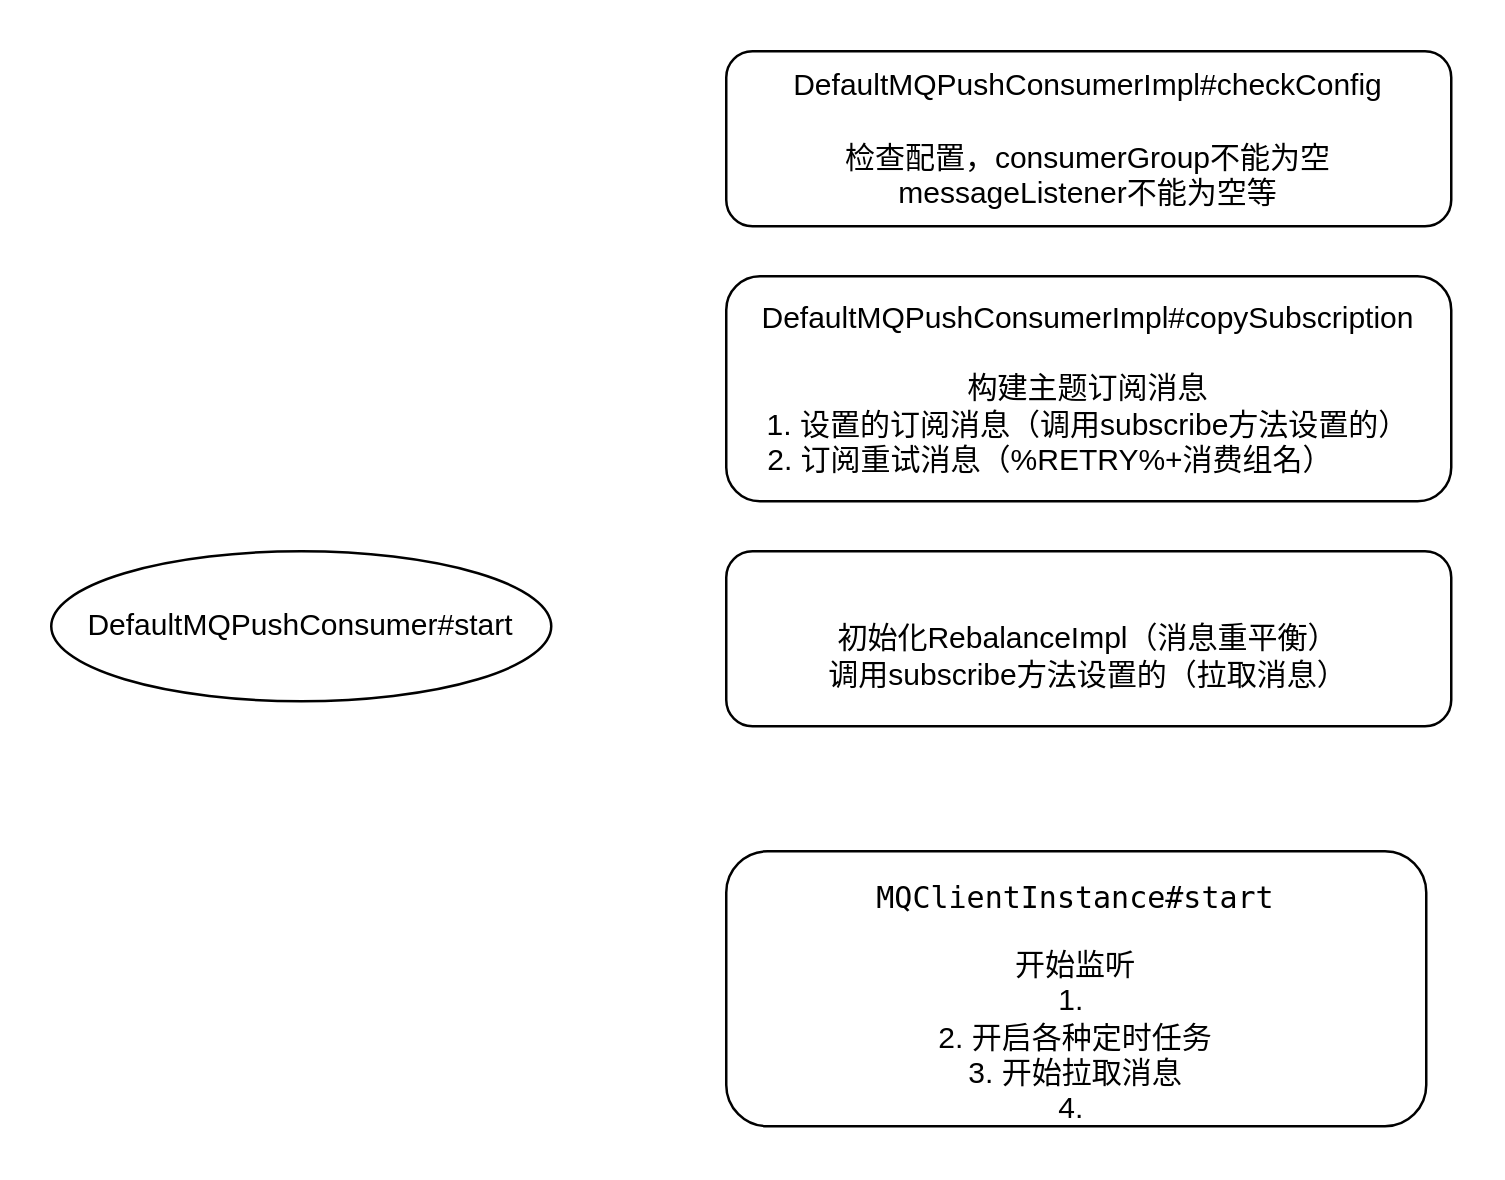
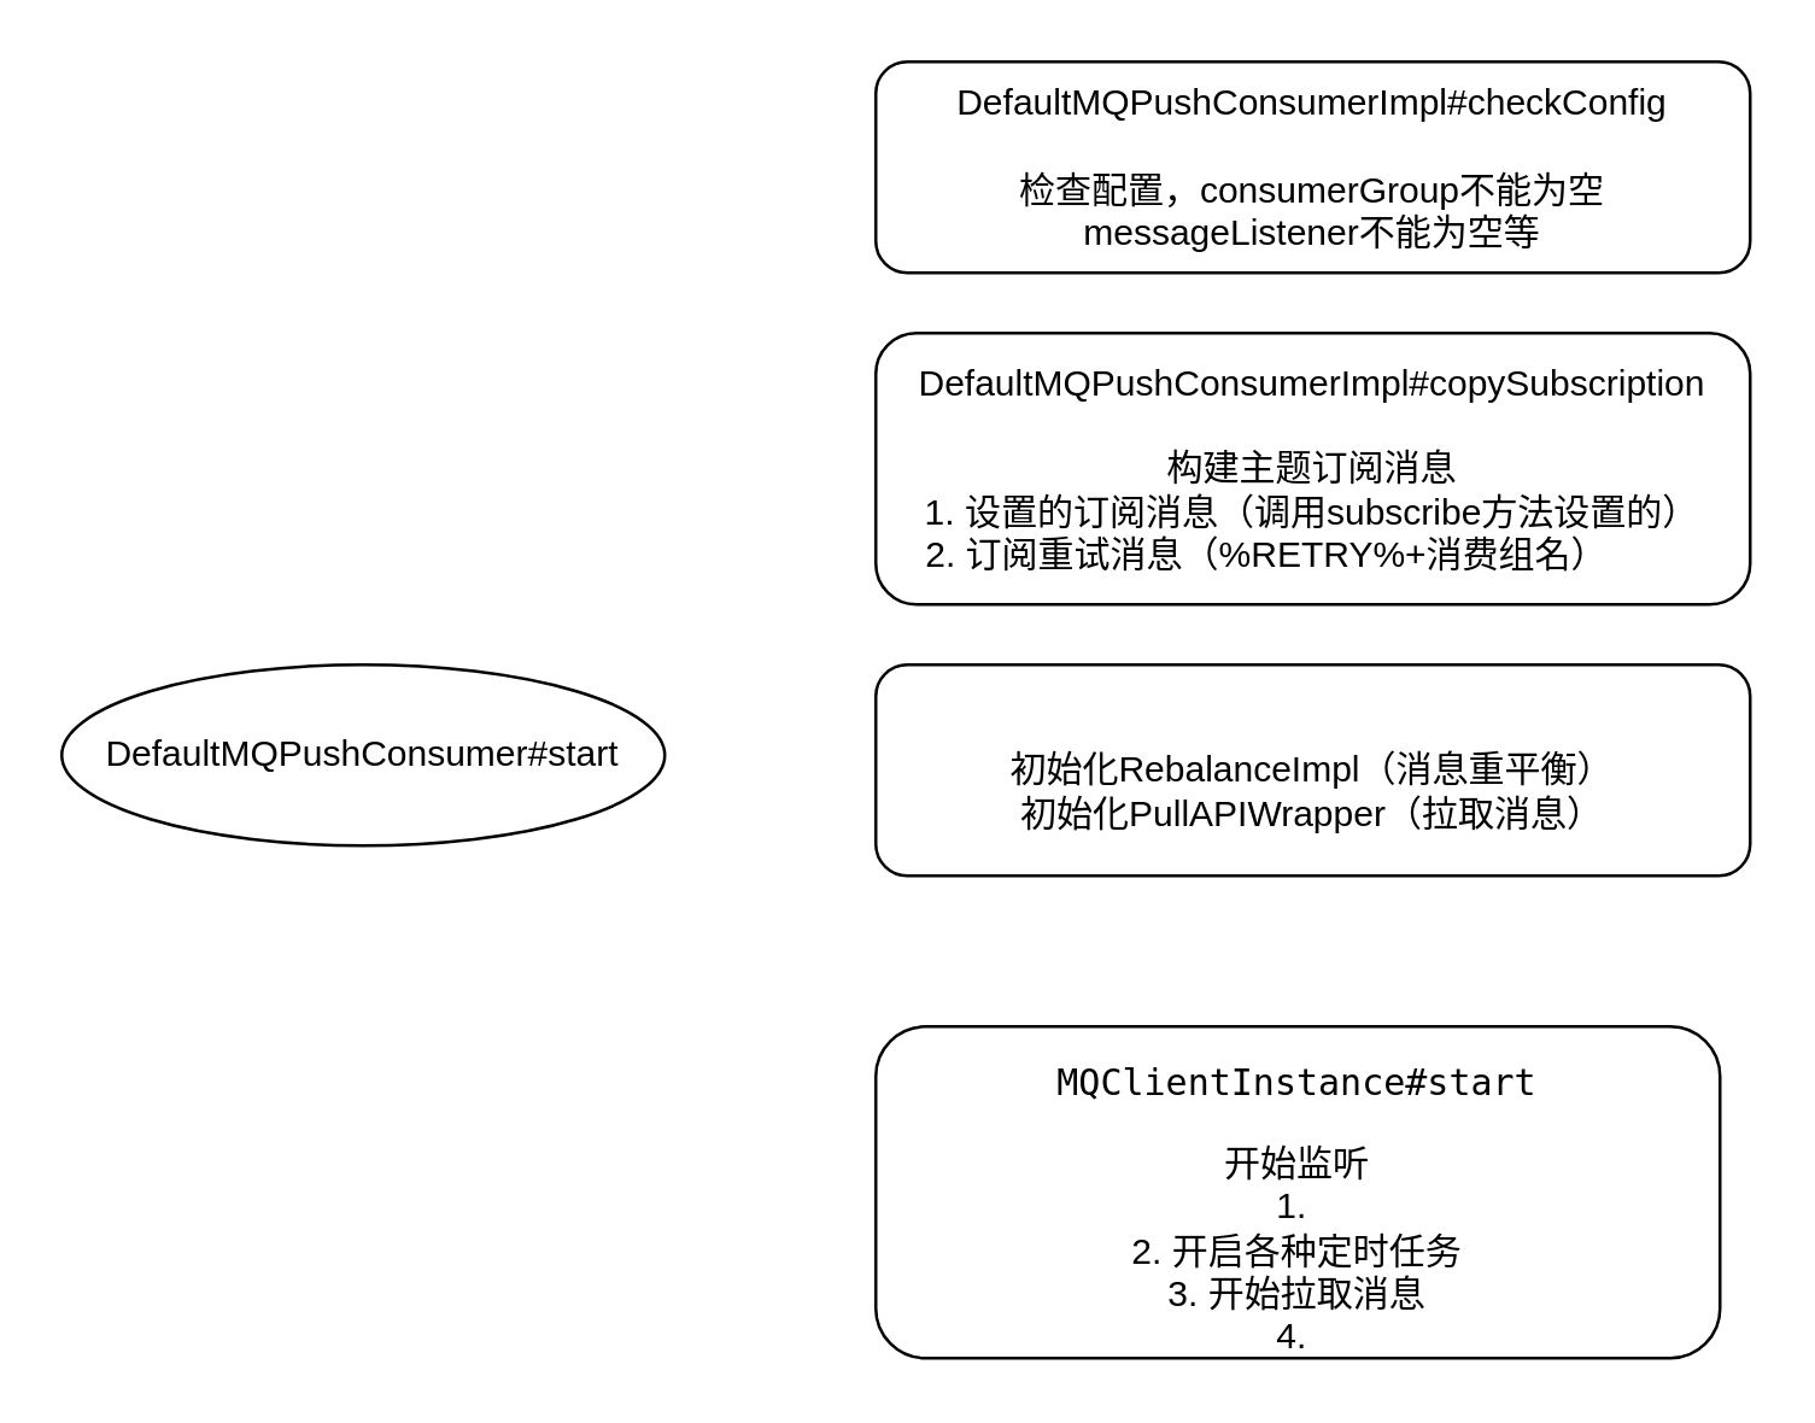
- <mxCell id="4" value="&lt;br&gt;初始化RebalanceImpl（消息重平衡）&lt;br&gt;调用subscribe方法设置的（拉取消息）" style="rounded=1;whiteSpace=wrap;html=1;" parent="1" vertex="1"><mxGeometry x="290" y="220" width="290" height="70" as="geometry" /></mxCell>
+ <mxCell id="4" value="&lt;br&gt;初始化RebalanceImpl（消息重平衡）&lt;br&gt;初始化PullAPIWrapper（拉取消息）" style="rounded=1;whiteSpace=wrap;html=1;" parent="1" vertex="1"><mxGeometry x="290" y="220" width="290" height="70" as="geometry" /></mxCell>
